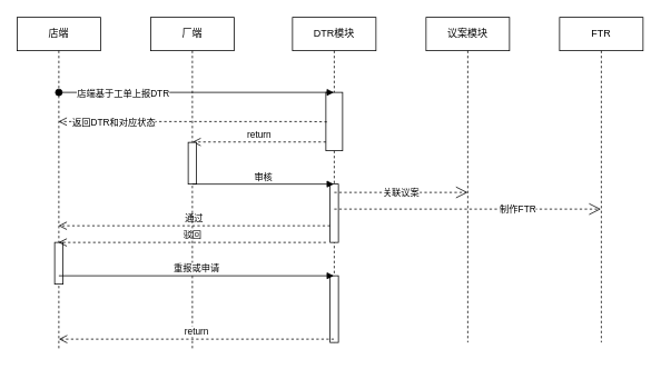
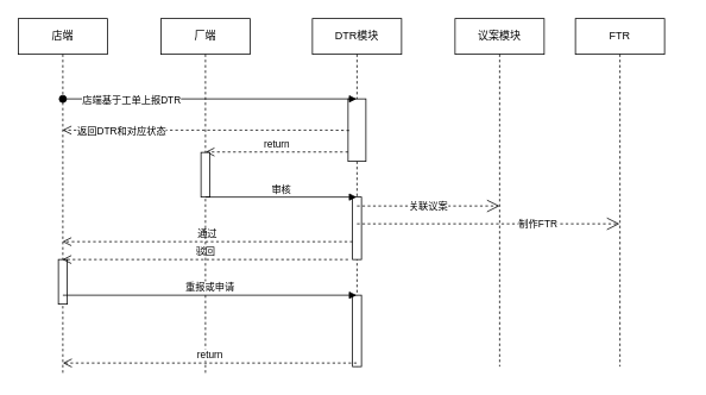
- <mxCell id="14" value="FTR" style="shape=umlLifeline;perimeter=lifelinePerimeter;whiteSpace=wrap;html=1;container=1;collapsible=0;recursiveResize=0;outlineConnect=0;" vertex="1" parent="1"><mxGeometry x="670" y="20" width="100" height="390" as="geometry" /></mxCell>
+ <mxCell id="14" value="FTR" style="shape=umlLifeline;perimeter=lifelinePerimeter;whiteSpace=wrap;html=1;container=1;collapsible=0;recursiveResize=0;outlineConnect=0;" vertex="1" parent="1"><mxGeometry x="645" y="20" width="100" height="390" as="geometry" /></mxCell>
